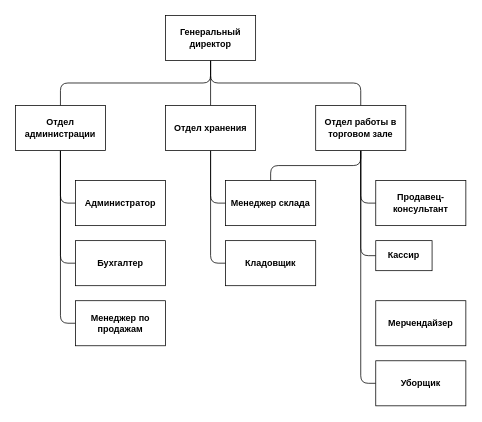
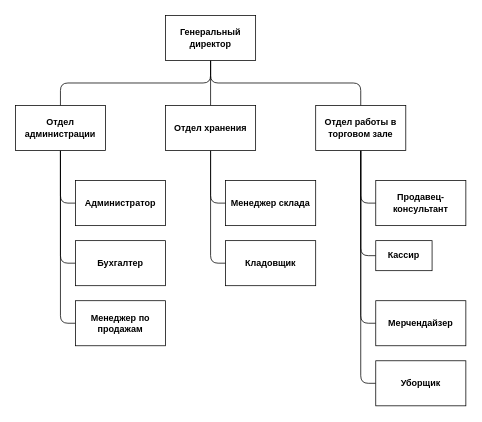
- <mxCell id="8" style="edgeStyle=orthogonalEdgeStyle;rounded=1;orthogonalLoop=1;jettySize=auto;html=1;exitX=0.5;exitY=1;exitDx=0;exitDy=0;endArrow=none;startFill=0;curved=0;" edge="1" parent="1" source="10" target="21"><mxGeometry relative="1" as="geometry" /></mxCell>
+ <mxCell id="8" style="edgeStyle=orthogonalEdgeStyle;rounded=1;orthogonalLoop=1;jettySize=auto;html=1;exitX=0.5;exitY=1;exitDx=0;exitDy=0;entryX=0;entryY=0.5;entryDx=0;entryDy=0;endArrow=none;startFill=0;curved=0;" edge="1" parent="1" source="10" target="23"><mxGeometry relative="1" as="geometry" /></mxCell>
